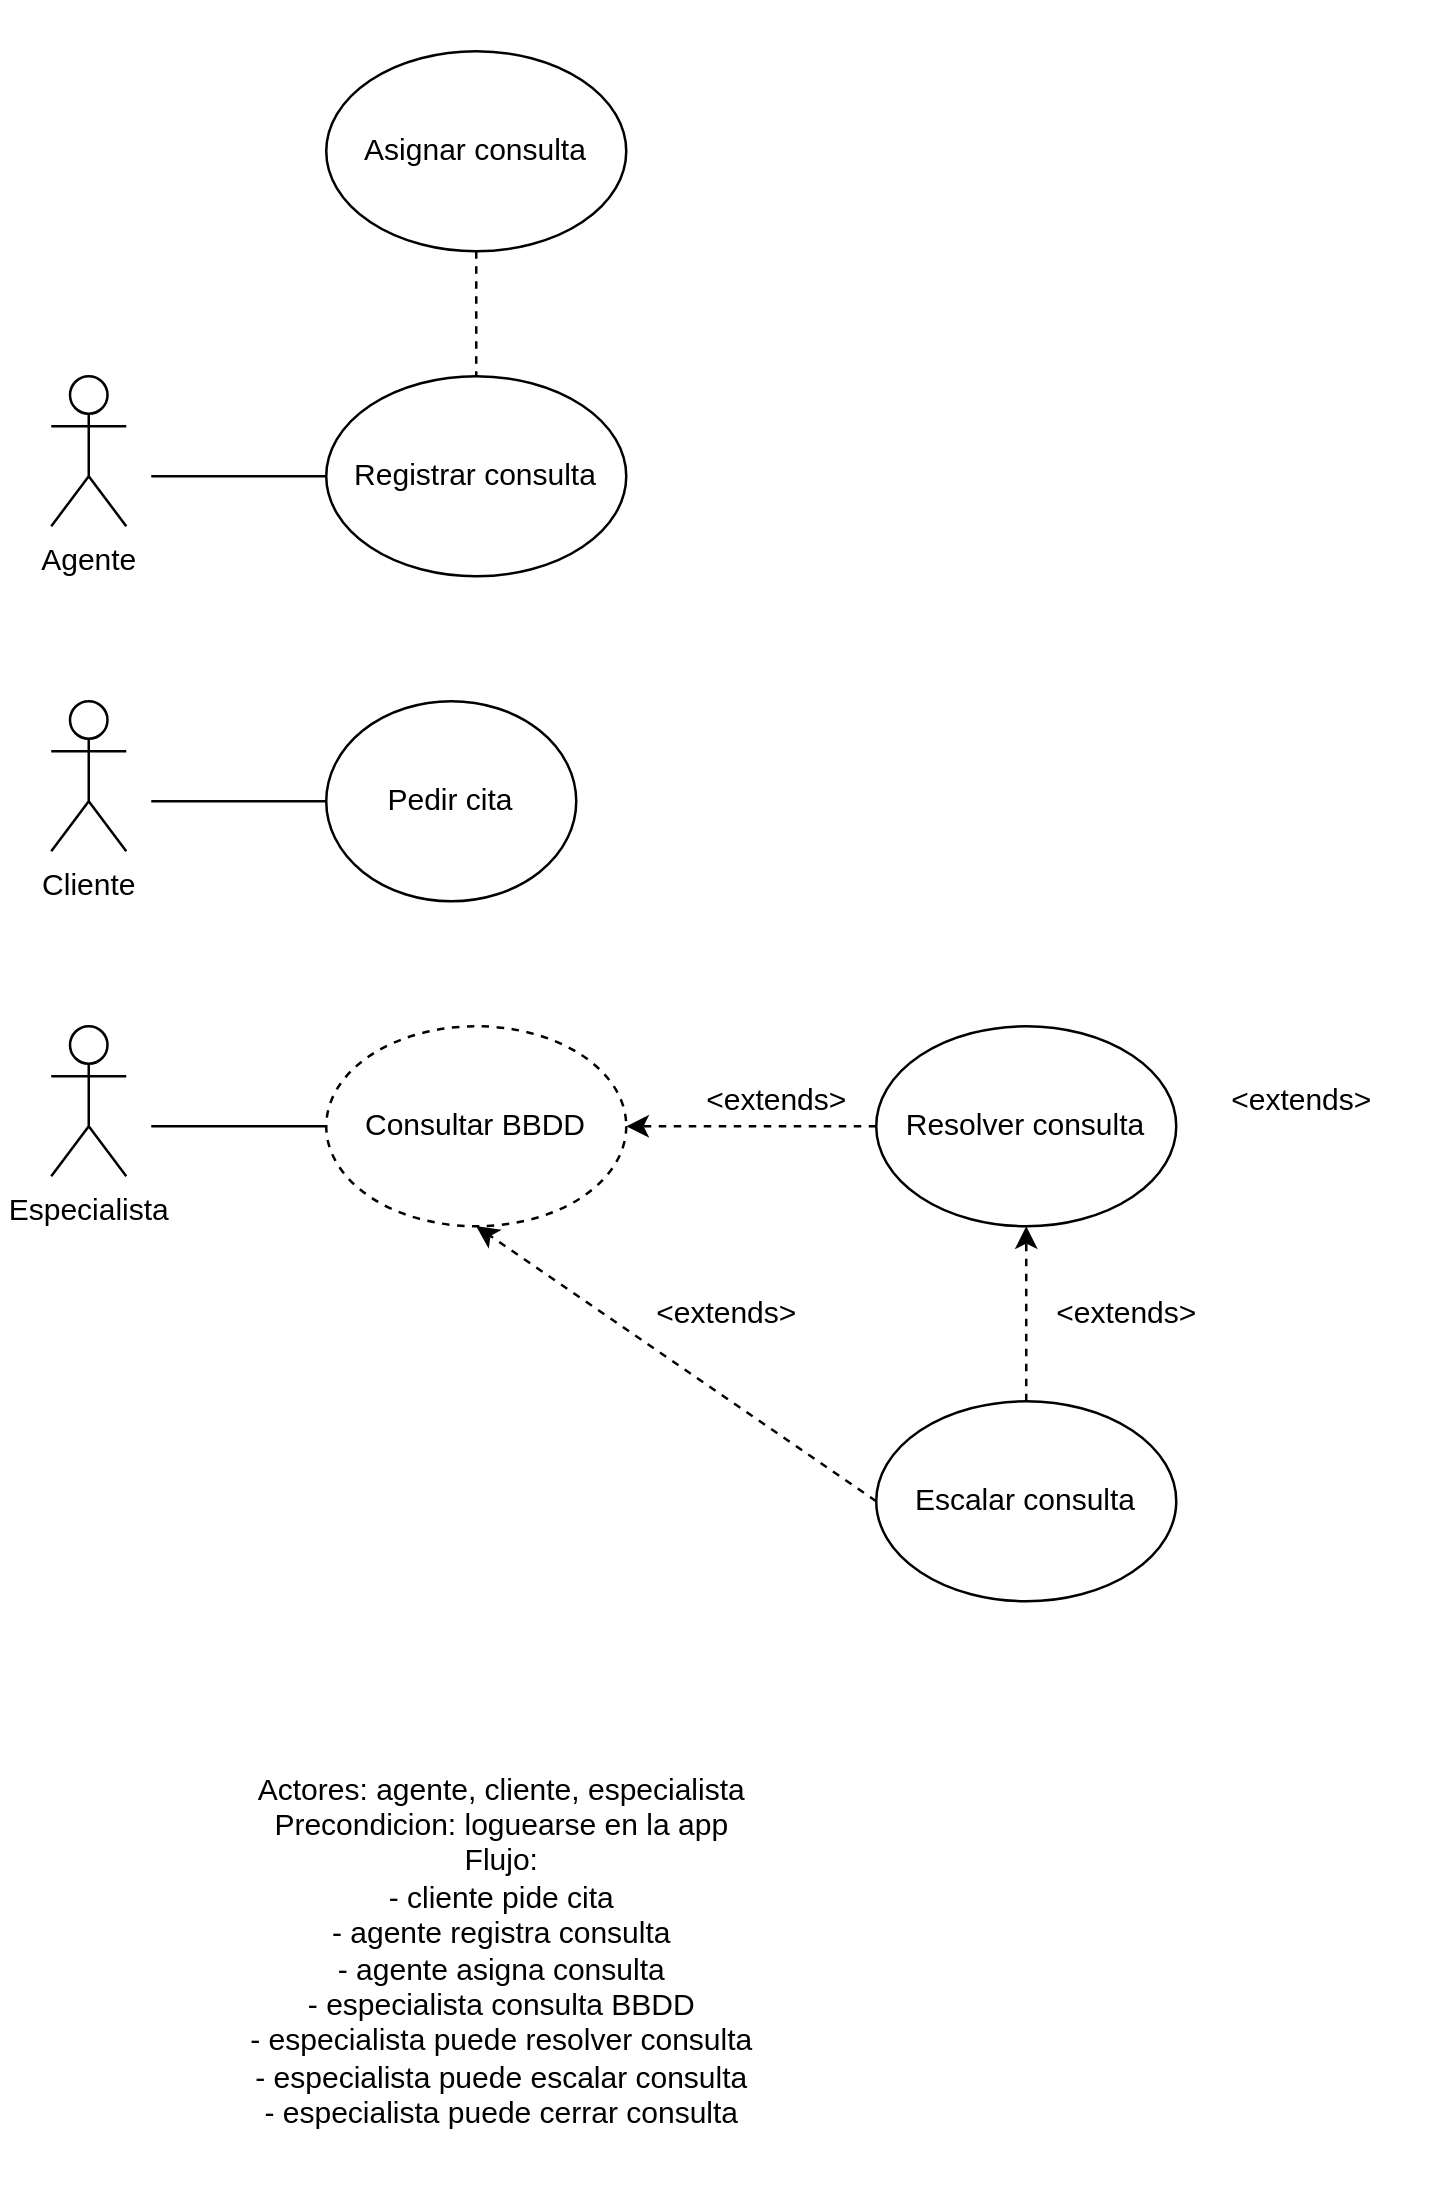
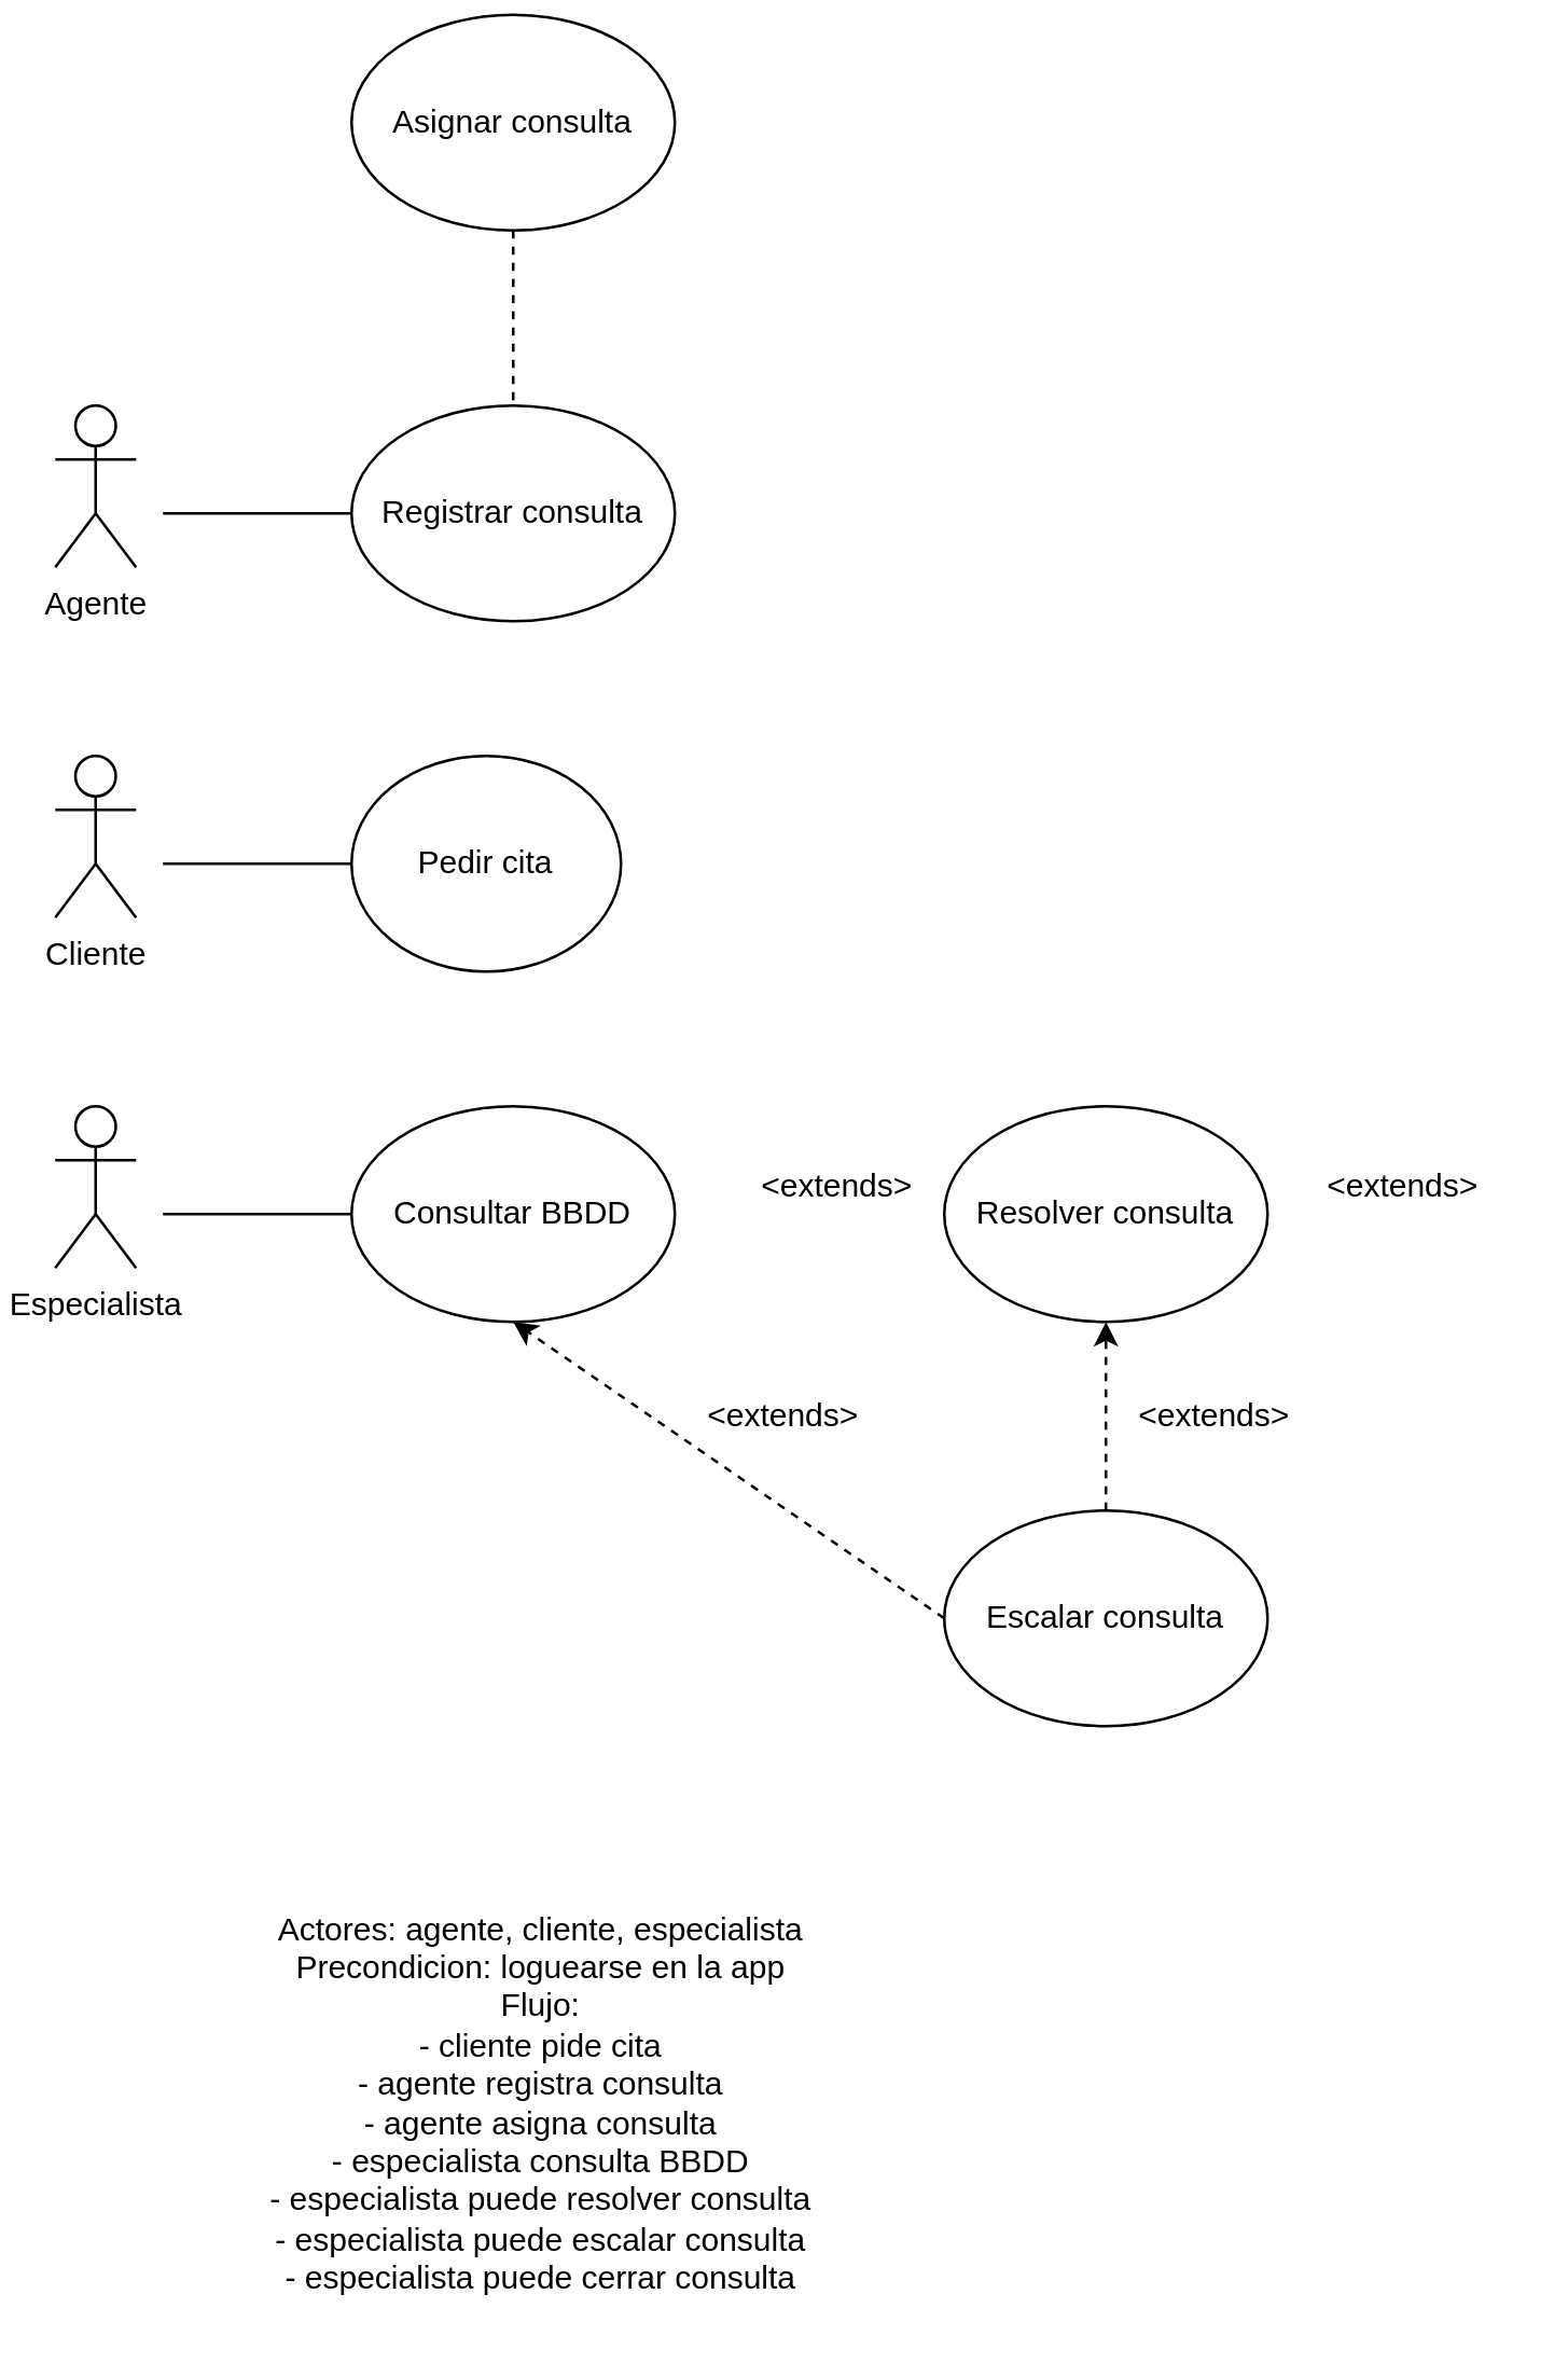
- <mxCell id="9" value="Asignar consulta" style="ellipse;whiteSpace=wrap;html=1;" parent="1" vertex="1"><mxGeometry x="130" y="20" width="120" height="80" as="geometry" /></mxCell>
+ <mxCell id="9" value="Asignar consulta" style="ellipse;whiteSpace=wrap;html=1;" parent="1" vertex="1"><mxGeometry x="130" y="5" width="120" height="80" as="geometry" /></mxCell>
- <mxCell id="12" value="Consultar BBDD" style="ellipse;whiteSpace=wrap;html=1;dashed=1;" parent="1" vertex="1"><mxGeometry x="130" y="410" width="120" height="80" as="geometry" /></mxCell>
+ <mxCell id="12" value="Consultar BBDD" style="ellipse;whiteSpace=wrap;html=1;" parent="1" vertex="1"><mxGeometry x="130" y="410" width="120" height="80" as="geometry" /></mxCell>
- <mxCell id="13" style="edgeStyle=none;html=1;entryX=1;entryY=0.5;entryDx=0;entryDy=0;endArrow=classic;endFill=1;dashed=1;startArrow=none;startFill=0;" parent="1" source="14" target="12" edge="1"><mxGeometry relative="1" as="geometry" /></mxCell>
